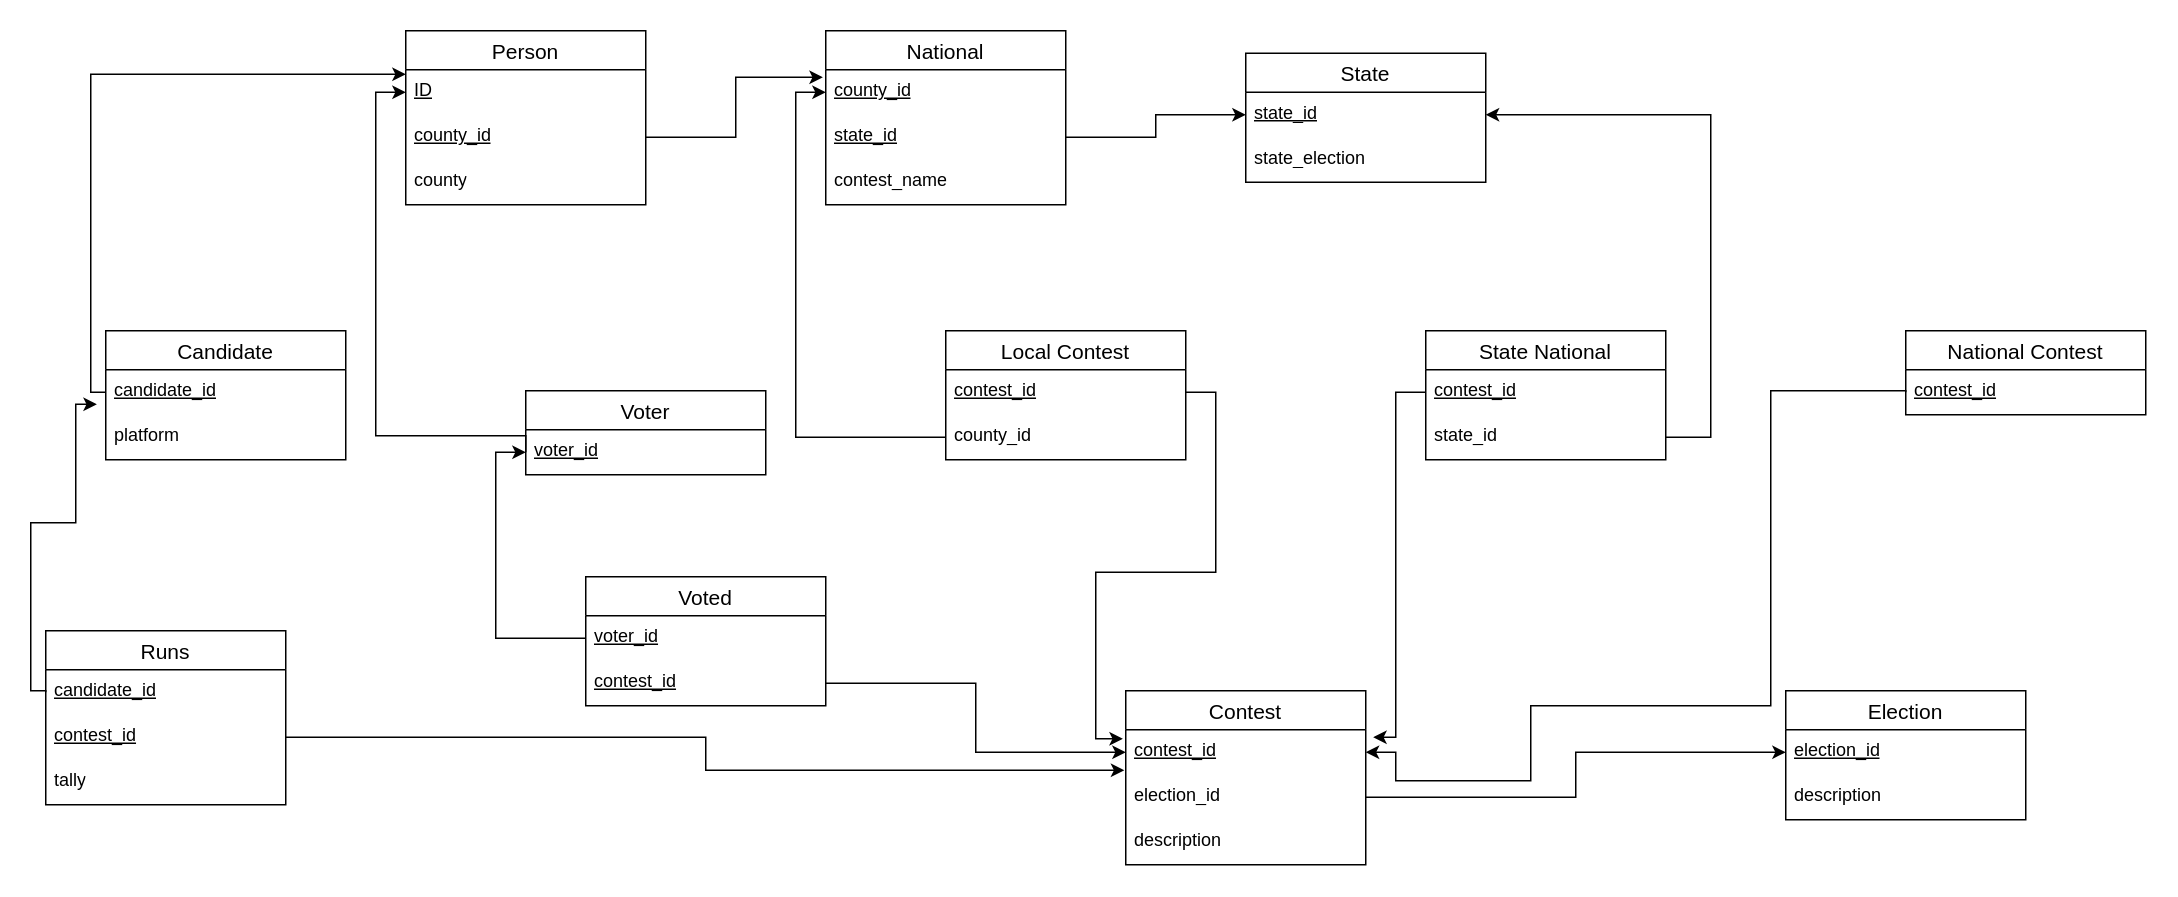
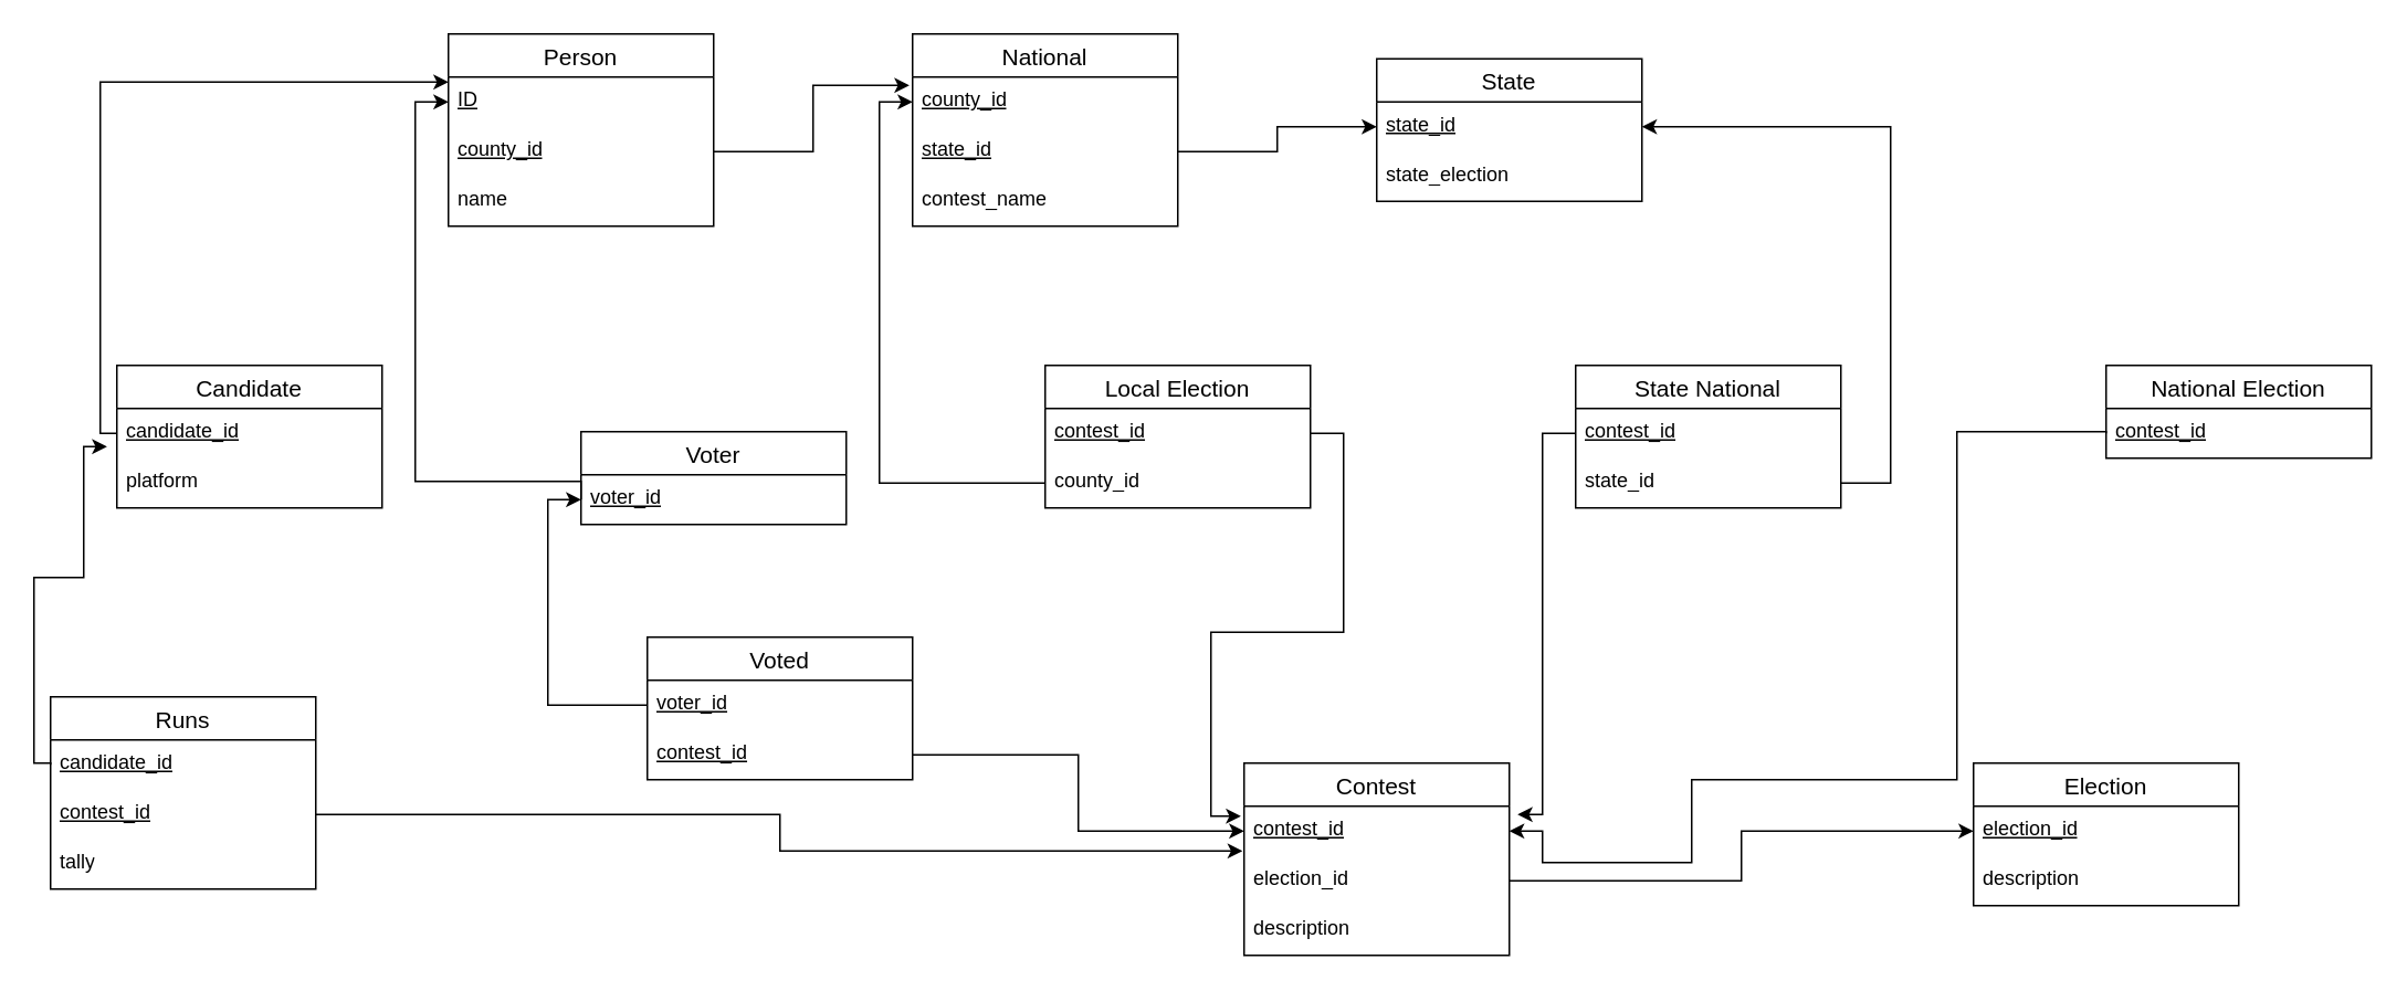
- <mxCell id="5" value="county" style="text;strokeColor=none;fillColor=none;spacingLeft=4;spacingRight=4;overflow=hidden;rotatable=0;points=[[0,0.5],[1,0.5]];portConstraint=eastwest;fontSize=12;whiteSpace=wrap;html=1;" vertex="1" parent="2"><mxGeometry y="86" width="160" height="30" as="geometry" /></mxCell>
+ <mxCell id="5" value="name" style="text;strokeColor=none;fillColor=none;spacingLeft=4;spacingRight=4;overflow=hidden;rotatable=0;points=[[0,0.5],[1,0.5]];portConstraint=eastwest;fontSize=12;whiteSpace=wrap;html=1;" vertex="1" parent="2"><mxGeometry y="86" width="160" height="30" as="geometry" /></mxCell>
- <mxCell id="29" value="Local Contest" style="swimlane;fontStyle=0;childLayout=stackLayout;horizontal=1;startSize=26;horizontalStack=0;resizeParent=1;resizeParentMax=0;resizeLast=0;collapsible=1;marginBottom=0;align=center;fontSize=14;" vertex="1" parent="1"><mxGeometry x="630" y="220" width="160" height="86" as="geometry" /></mxCell>
+ <mxCell id="29" value="Local Election" style="swimlane;fontStyle=0;childLayout=stackLayout;horizontal=1;startSize=26;horizontalStack=0;resizeParent=1;resizeParentMax=0;resizeLast=0;collapsible=1;marginBottom=0;align=center;fontSize=14;" vertex="1" parent="1"><mxGeometry x="630" y="220" width="160" height="86" as="geometry" /></mxCell>
- <mxCell id="38" value="National Contest" style="swimlane;fontStyle=0;childLayout=stackLayout;horizontal=1;startSize=26;horizontalStack=0;resizeParent=1;resizeParentMax=0;resizeLast=0;collapsible=1;marginBottom=0;align=center;fontSize=14;" vertex="1" parent="1"><mxGeometry x="1270" y="220" width="160" height="56" as="geometry" /></mxCell>
+ <mxCell id="38" value="National Election" style="swimlane;fontStyle=0;childLayout=stackLayout;horizontal=1;startSize=26;horizontalStack=0;resizeParent=1;resizeParentMax=0;resizeLast=0;collapsible=1;marginBottom=0;align=center;fontSize=14;" vertex="1" parent="1"><mxGeometry x="1270" y="220" width="160" height="56" as="geometry" /></mxCell>
